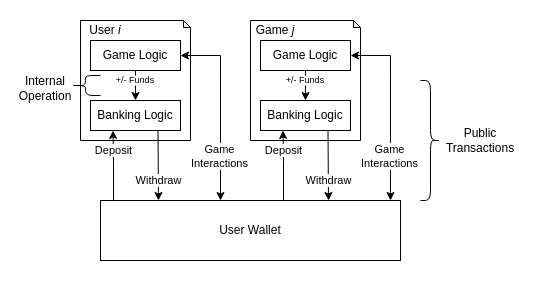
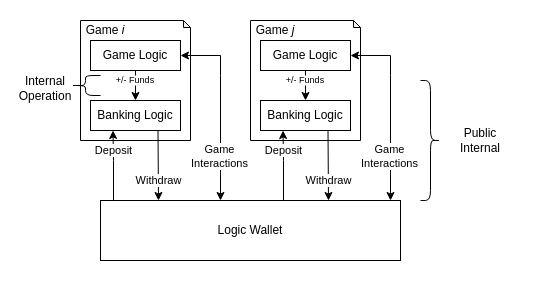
- <mxCell id="11" value="User &lt;i&gt;i&lt;/i&gt;" style="text;html=1;strokeColor=none;fillColor=none;align=center;verticalAlign=middle;whiteSpace=wrap;rounded=0;" vertex="1" parent="1"><mxGeometry x="80" y="20" width="50" height="20" as="geometry" /></mxCell>
+ <mxCell id="11" value="Game &lt;i&gt;i&lt;/i&gt;" style="text;html=1;strokeColor=none;fillColor=none;align=center;verticalAlign=middle;whiteSpace=wrap;rounded=0;" vertex="1" parent="1"><mxGeometry x="80" y="20" width="50" height="20" as="geometry" /></mxCell>
- <mxCell id="22" value="Public&lt;br&gt;Transactions" style="text;html=1;strokeColor=none;fillColor=none;align=center;verticalAlign=middle;whiteSpace=wrap;rounded=0;" vertex="1" parent="1"><mxGeometry x="440" y="126.25" width="80" height="27.5" as="geometry" /></mxCell>
+ <mxCell id="22" value="Public&lt;br&gt;Internal" style="text;html=1;strokeColor=none;fillColor=none;align=center;verticalAlign=middle;whiteSpace=wrap;rounded=0;" vertex="1" parent="1"><mxGeometry x="440" y="126.25" width="80" height="27.5" as="geometry" /></mxCell>
- <mxCell id="2" value="User Wallet" style="rounded=0;whiteSpace=wrap;html=1;fillColor=default;" vertex="1" parent="1"><mxGeometry x="100" y="200" width="300" height="60" as="geometry" /></mxCell>
+ <mxCell id="2" value="Logic Wallet" style="rounded=0;whiteSpace=wrap;html=1;fillColor=default;" vertex="1" parent="1"><mxGeometry x="100" y="200" width="300" height="60" as="geometry" /></mxCell>
